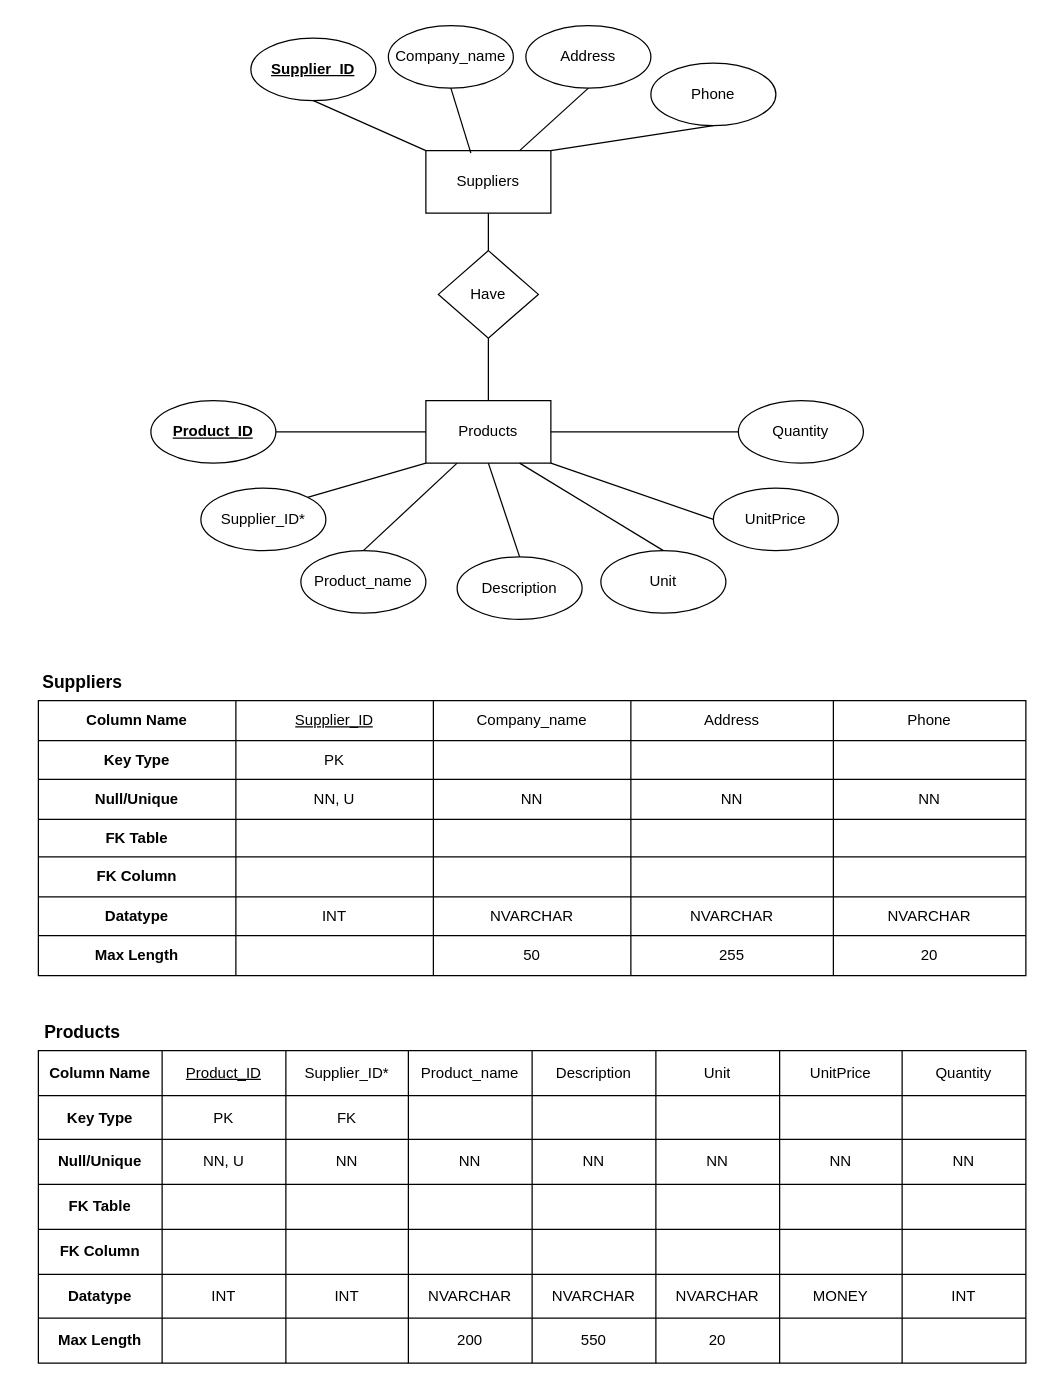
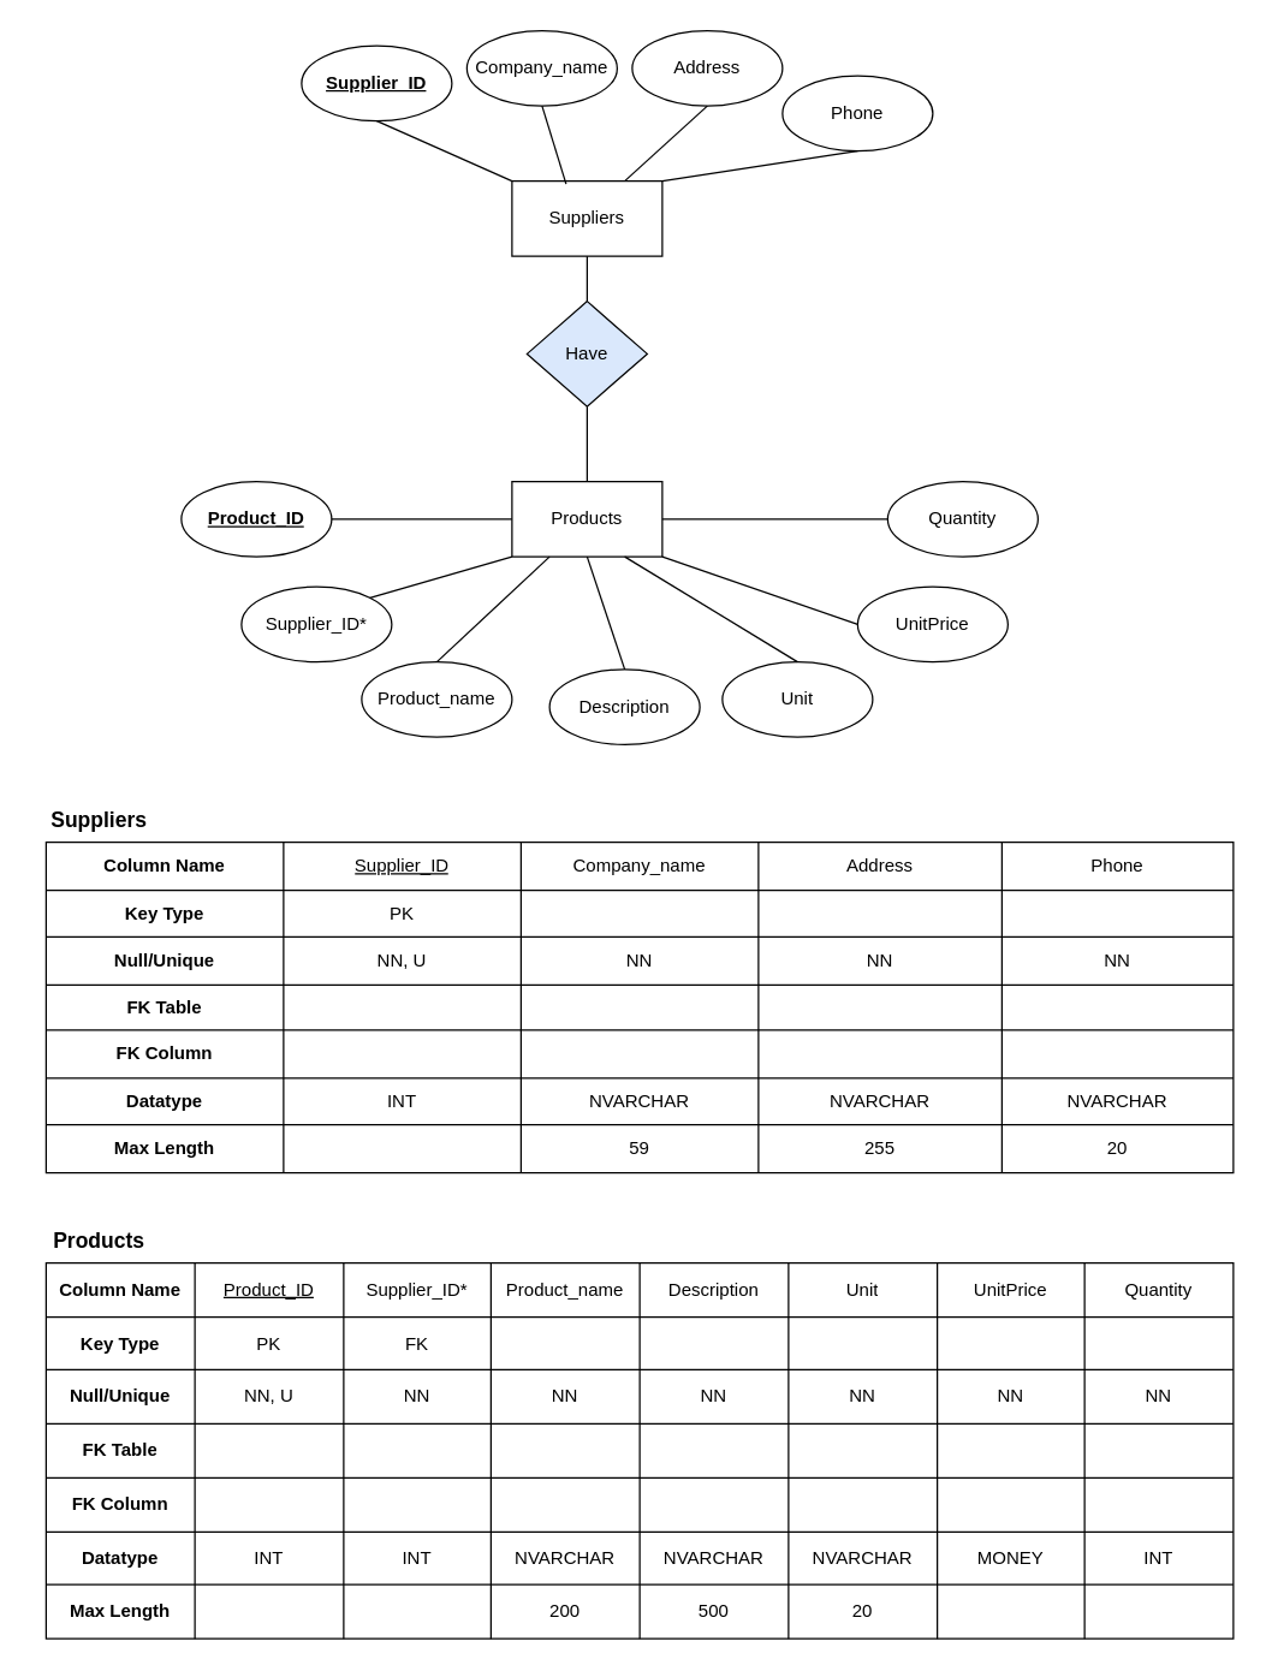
- <mxCell id="19" value="Have" style="rhombus;whiteSpace=wrap;html=1;" vertex="1" parent="1"><mxGeometry x="350" y="200" width="80" height="70" as="geometry" /></mxCell>
+ <mxCell id="19" value="Have" style="rhombus;whiteSpace=wrap;html=1;fillColor=#dae8fc;" vertex="1" parent="1"><mxGeometry x="350" y="200" width="80" height="70" as="geometry" /></mxCell>
- <mxCell id="70" value="50" style="shape=partialRectangle;html=1;whiteSpace=wrap;connectable=0;strokeColor=inherit;overflow=hidden;fillColor=none;top=0;left=0;bottom=0;right=0;pointerEvents=1;" vertex="1" parent="67"><mxGeometry x="316" width="158" height="32" as="geometry"><mxRectangle width="158" height="32" as="alternateBounds" /></mxGeometry></mxCell>
+ <mxCell id="70" value="59" style="shape=partialRectangle;html=1;whiteSpace=wrap;connectable=0;strokeColor=inherit;overflow=hidden;fillColor=none;top=0;left=0;bottom=0;right=0;pointerEvents=1;" vertex="1" parent="67"><mxGeometry x="316" width="158" height="32" as="geometry"><mxRectangle width="158" height="32" as="alternateBounds" /></mxGeometry></mxCell>
- <mxCell id="134" value="550" style="shape=partialRectangle;html=1;whiteSpace=wrap;connectable=0;strokeColor=inherit;overflow=hidden;fillColor=none;top=0;left=0;bottom=0;right=0;pointerEvents=1;" vertex="1" parent="129"><mxGeometry x="395" width="99" height="36" as="geometry"><mxRectangle width="99" height="36" as="alternateBounds" /></mxGeometry></mxCell>
+ <mxCell id="134" value="500" style="shape=partialRectangle;html=1;whiteSpace=wrap;connectable=0;strokeColor=inherit;overflow=hidden;fillColor=none;top=0;left=0;bottom=0;right=0;pointerEvents=1;" vertex="1" parent="129"><mxGeometry x="395" width="99" height="36" as="geometry"><mxRectangle width="99" height="36" as="alternateBounds" /></mxGeometry></mxCell>
